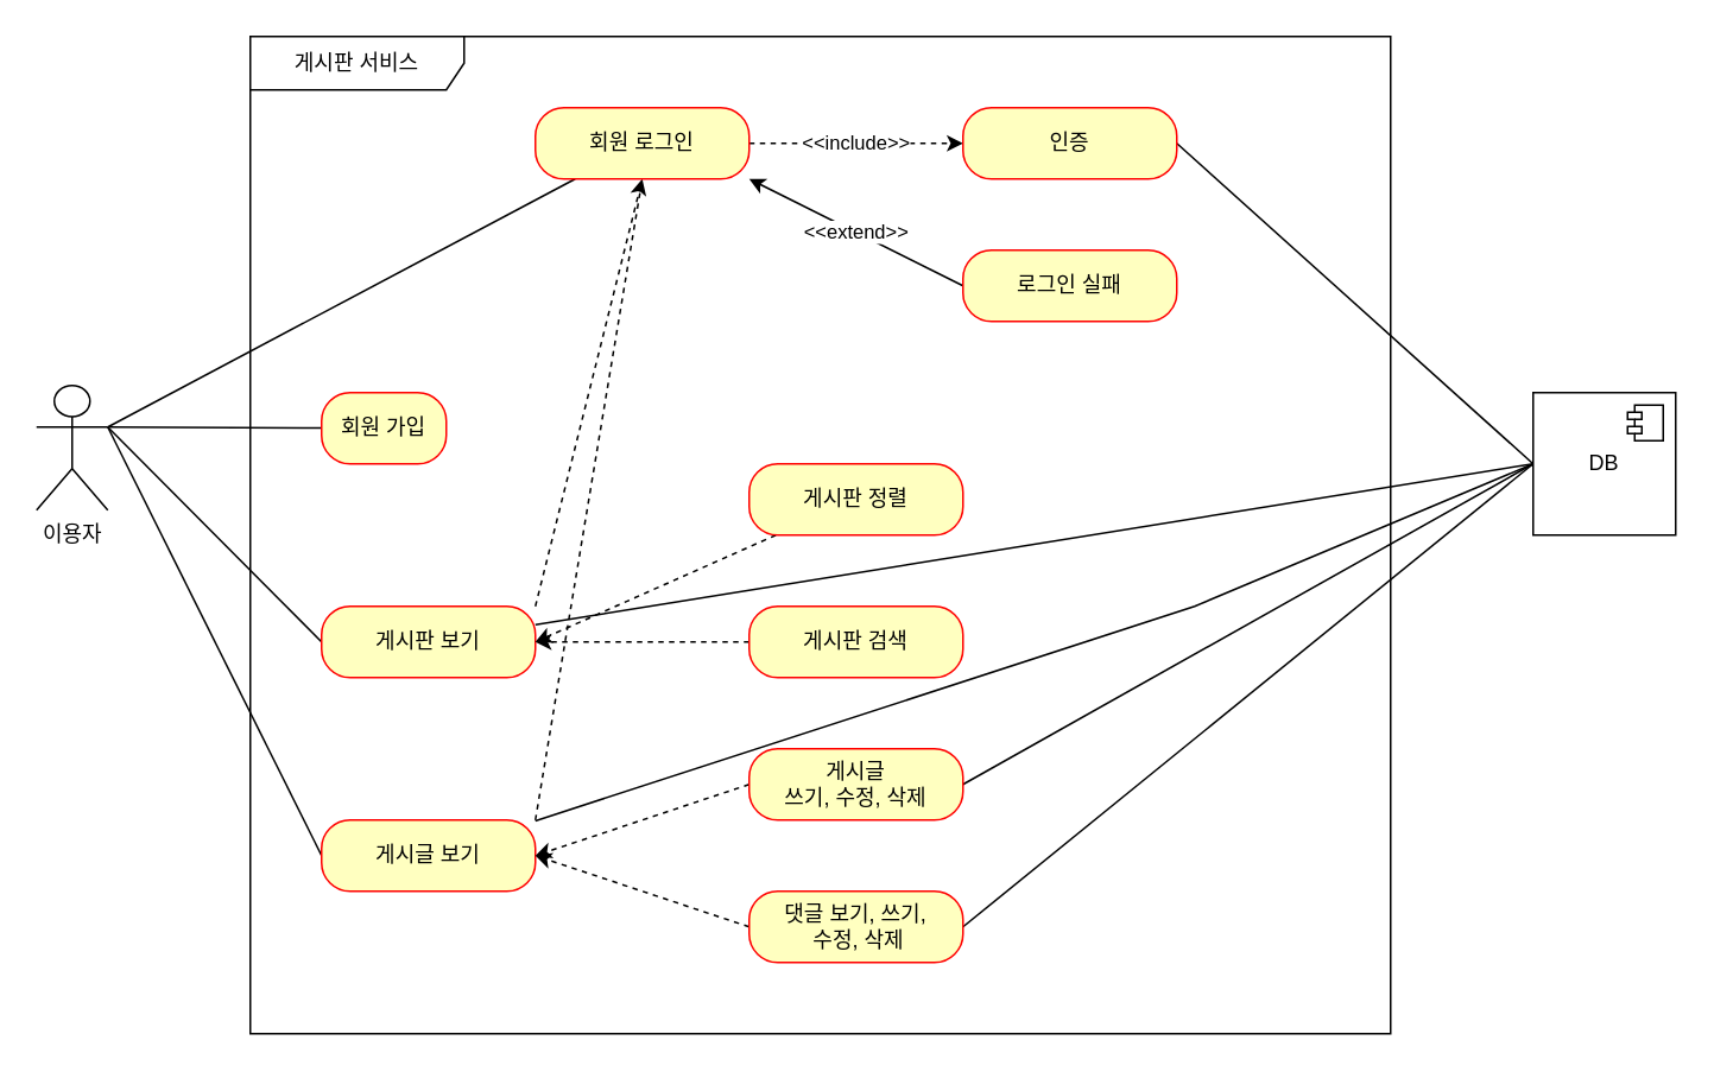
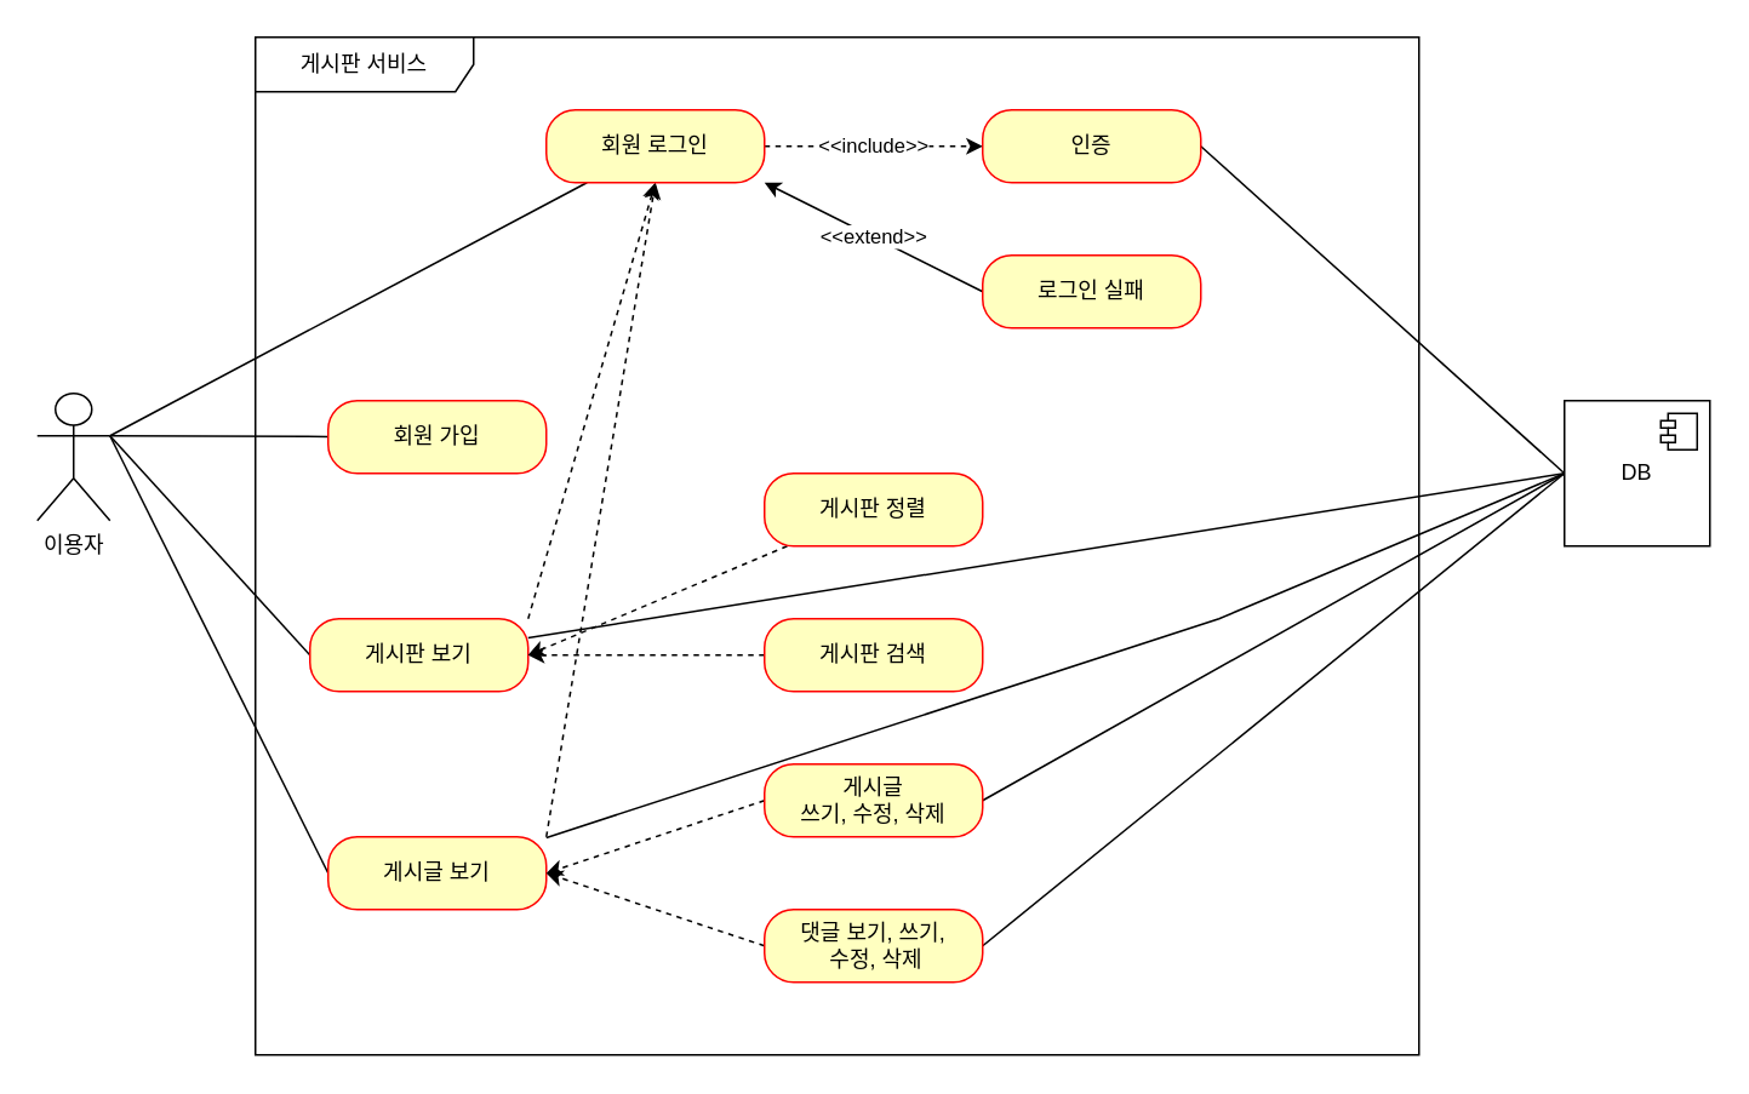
- <mxCell id="11" style="rounded=0;orthogonalLoop=1;jettySize=auto;html=1;entryX=0.5;entryY=1;entryDx=0;entryDy=0;dashed=1;exitX=1;exitY=0;exitDx=0;exitDy=0;endArrow=none;" edge="1" parent="1" source="13" target="16"><mxGeometry relative="1" as="geometry" /></mxCell>
+ <mxCell id="11" style="rounded=0;orthogonalLoop=1;jettySize=auto;html=1;entryX=0.5;entryY=1;entryDx=0;entryDy=0;dashed=1;exitX=1;exitY=0;exitDx=0;exitDy=0;" edge="1" parent="1" source="13" target="16"><mxGeometry relative="1" as="geometry" /></mxCell>
- <mxCell id="5" value="회원 가입" style="rounded=1;whiteSpace=wrap;html=1;arcSize=40;fontColor=#000000;fillColor=#ffffc0;strokeColor=#ff0000;" vertex="1" parent="1"><mxGeometry x="180" y="220" width="70" height="40" as="geometry" /></mxCell>
+ <mxCell id="5" value="회원 가입" style="rounded=1;whiteSpace=wrap;html=1;arcSize=40;fontColor=#000000;fillColor=#ffffc0;strokeColor=#ff0000;" vertex="1" parent="1"><mxGeometry x="180" y="220" width="120" height="40" as="geometry" /></mxCell>
- <mxCell id="9" value="게시판 보기" style="rounded=1;whiteSpace=wrap;html=1;arcSize=40;fontColor=#000000;fillColor=#ffffc0;strokeColor=#ff0000;" vertex="1" parent="1"><mxGeometry x="180" y="340" width="120" height="40" as="geometry" /></mxCell>
+ <mxCell id="9" value="게시판 보기" style="rounded=1;whiteSpace=wrap;html=1;arcSize=40;fontColor=#000000;fillColor=#ffffc0;strokeColor=#ff0000;" vertex="1" parent="1"><mxGeometry x="170" y="340" width="120" height="40" as="geometry" /></mxCell>
